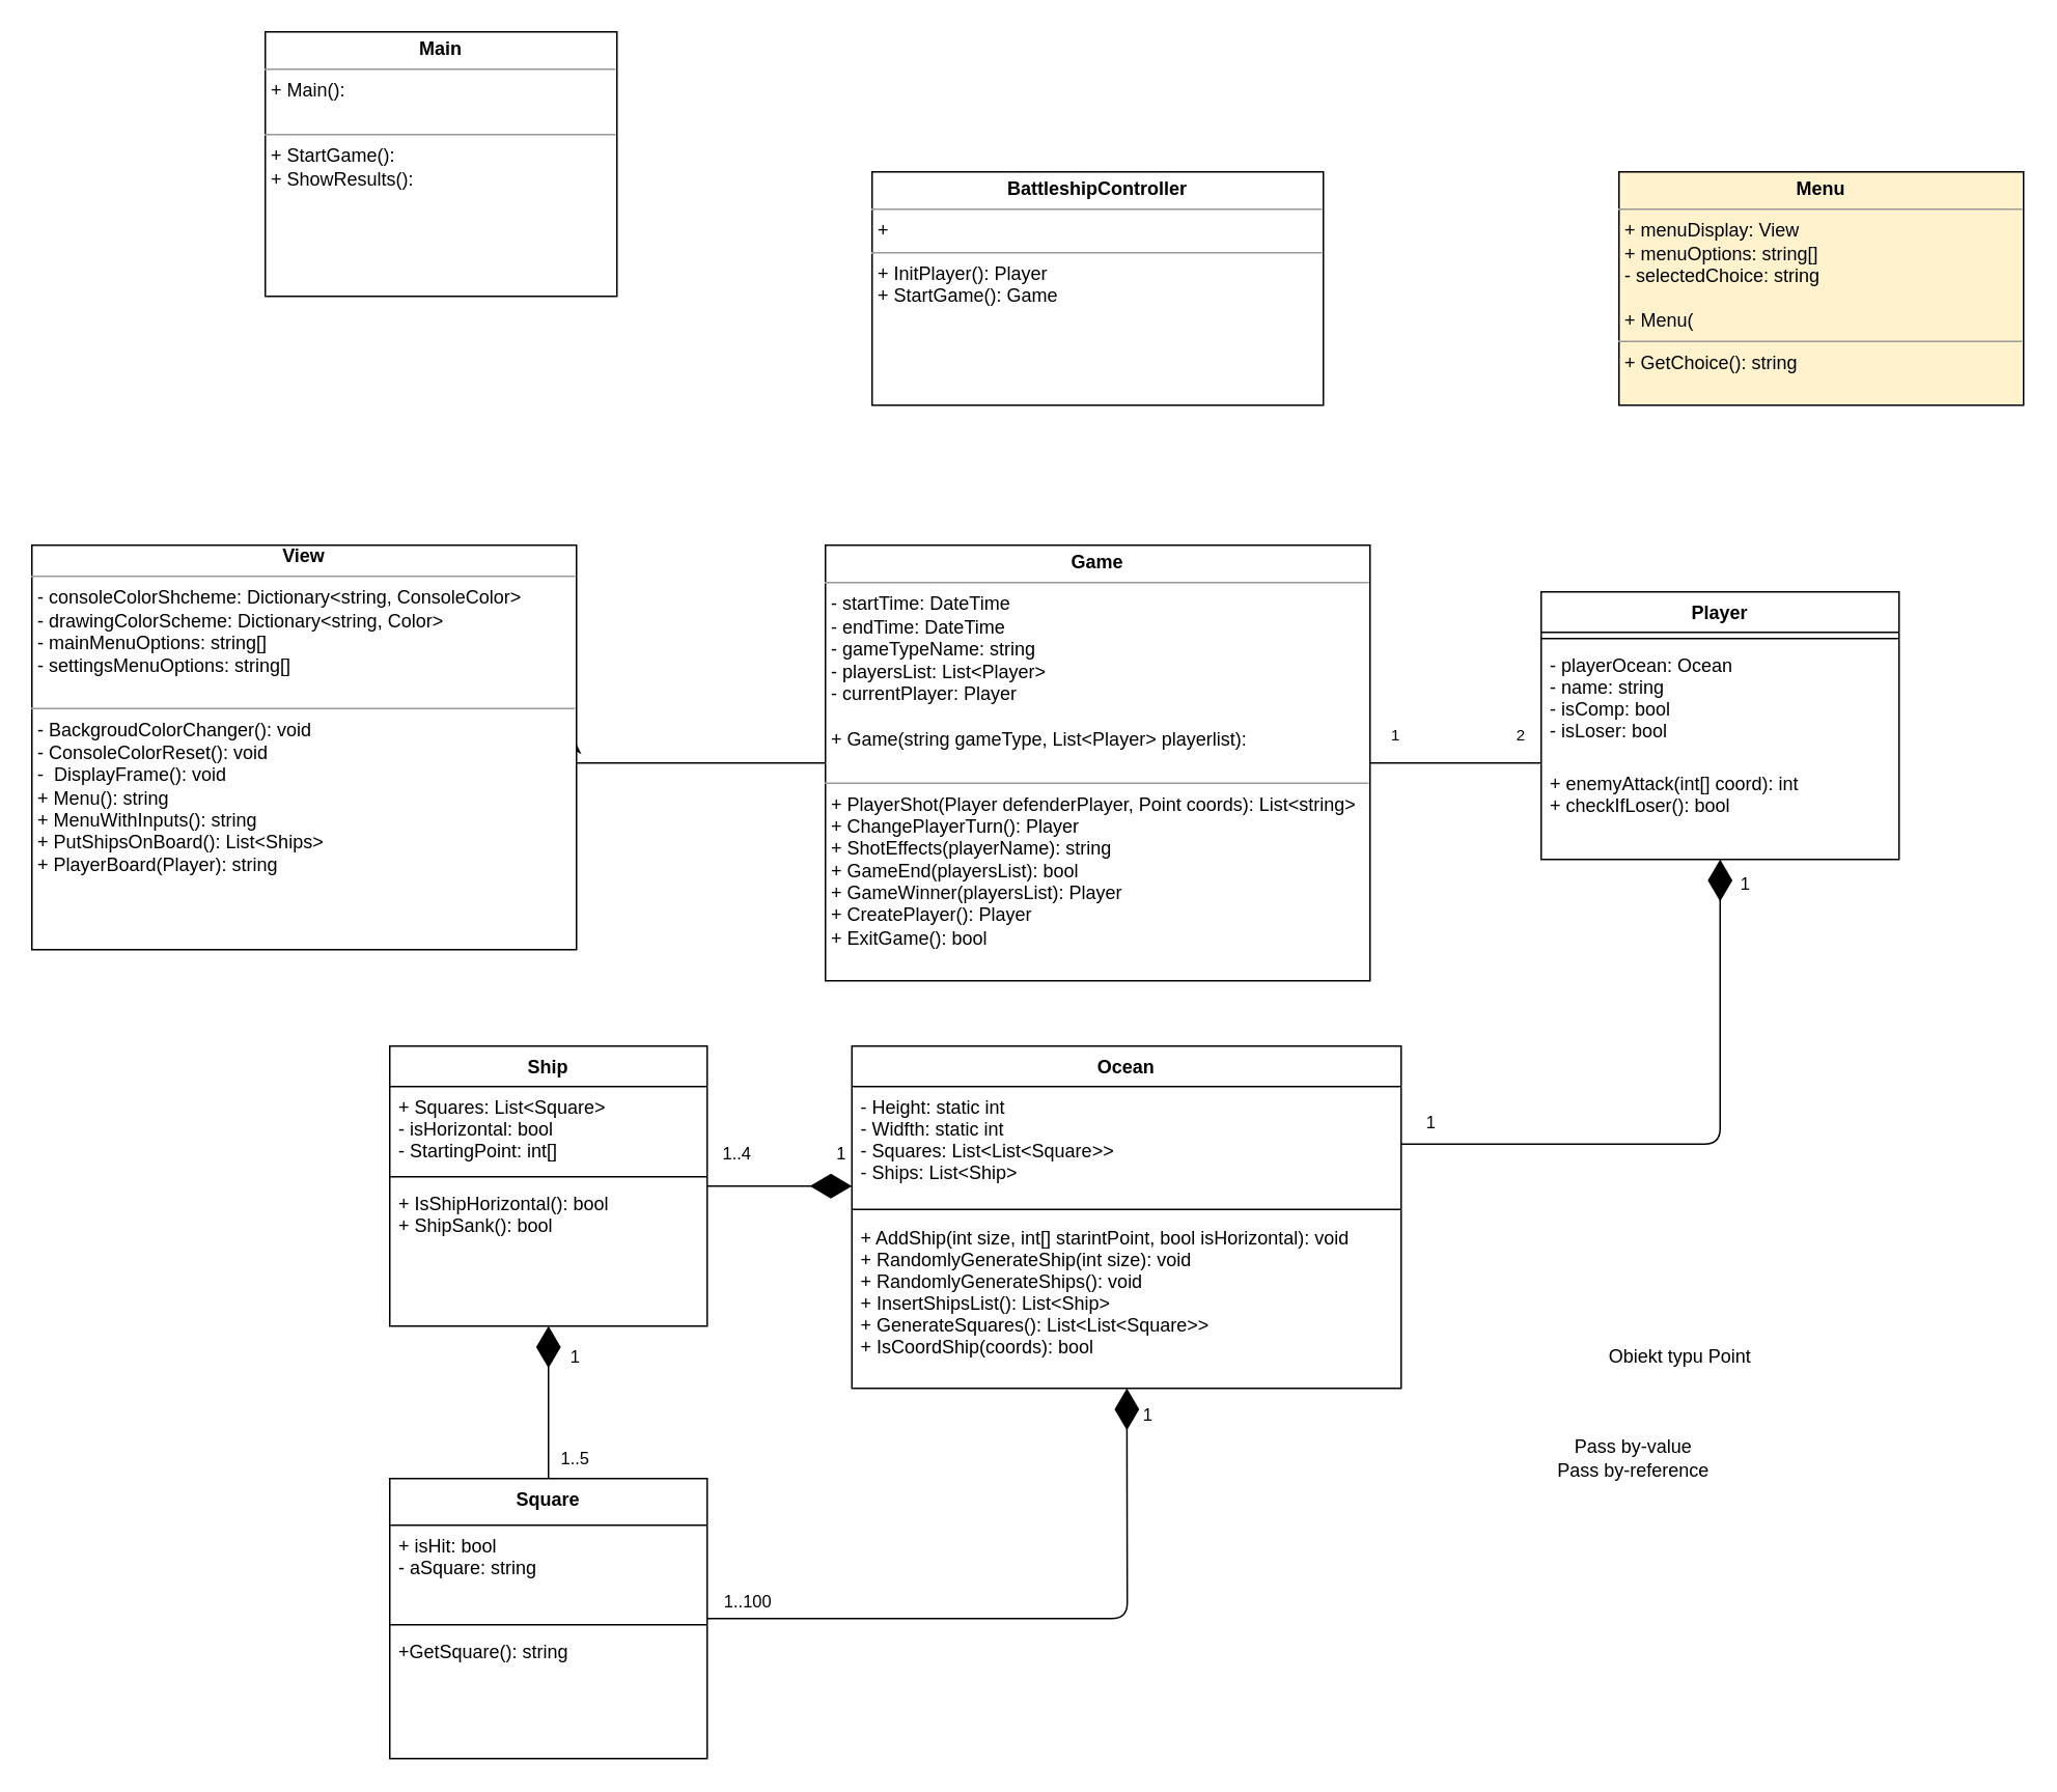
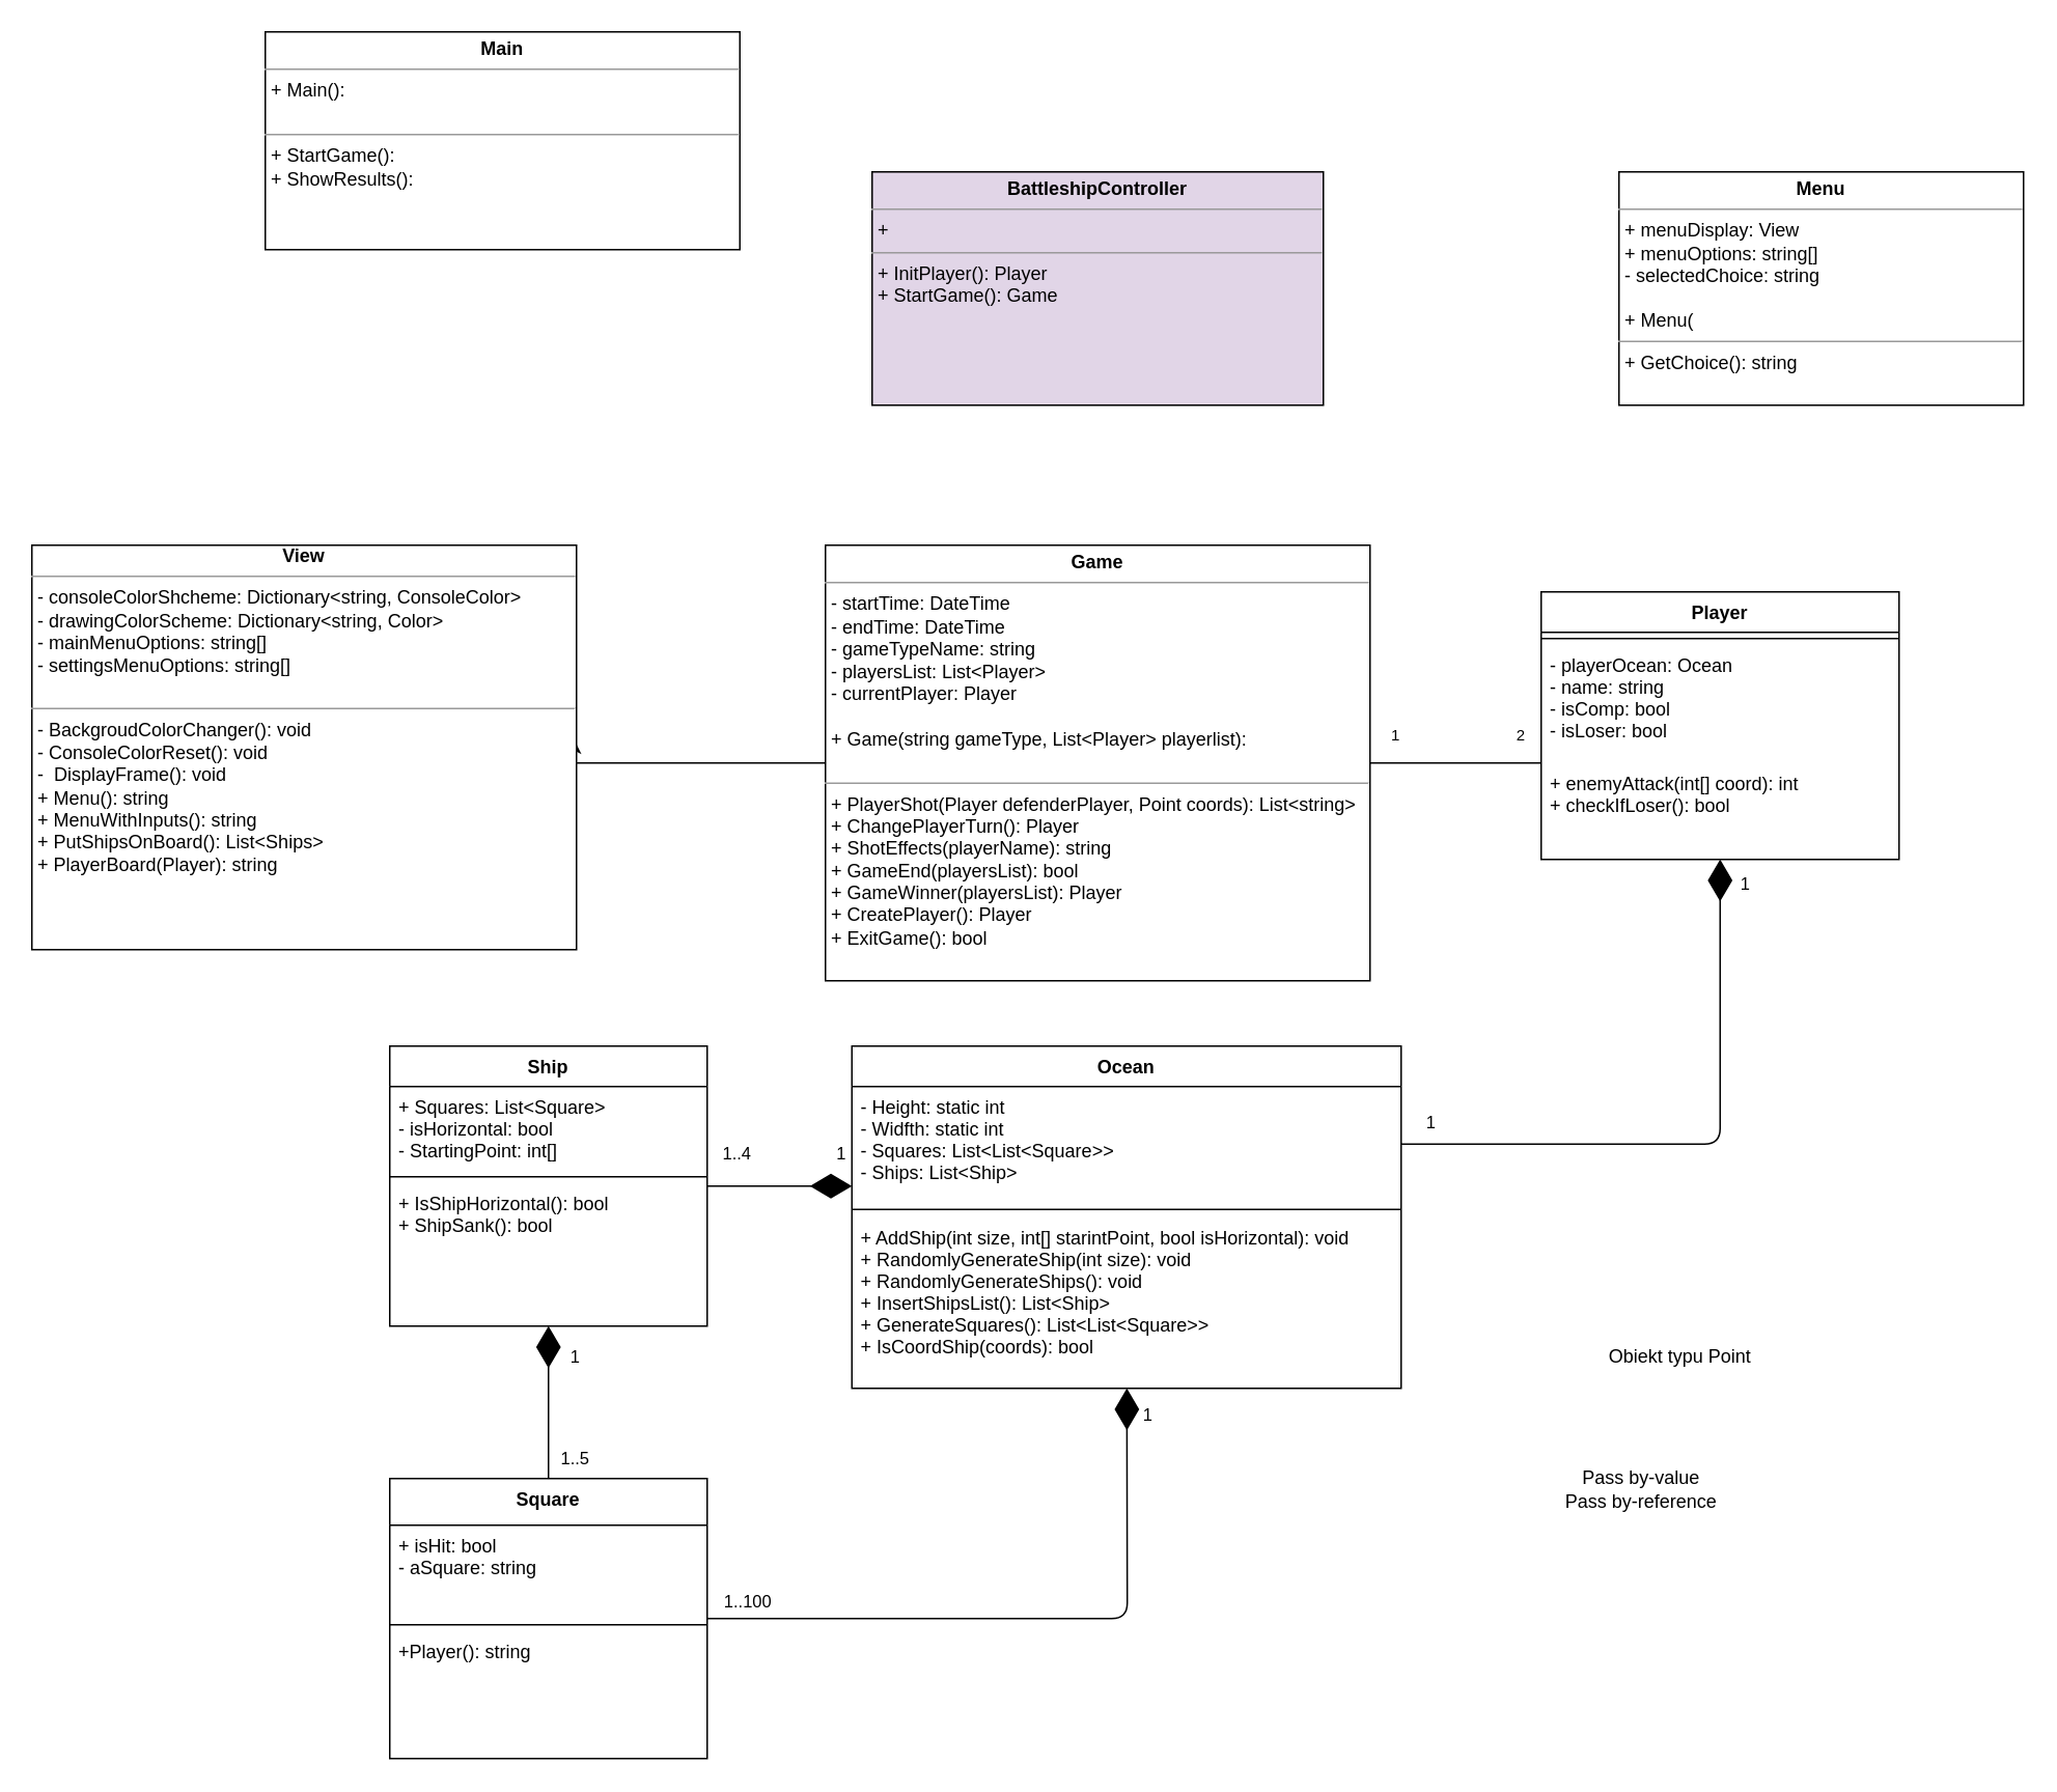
- <mxCell id="12" value="&lt;p style=&quot;margin: 0px ; margin-top: 4px ; text-align: center&quot;&gt;&lt;b&gt;Main&lt;/b&gt;&lt;/p&gt;&lt;hr size=&quot;1&quot;&gt;&lt;p style=&quot;margin: 0px ; margin-left: 4px&quot;&gt;+ Main():&lt;/p&gt;&lt;p style=&quot;margin: 0px ; margin-left: 4px&quot;&gt;&lt;br&gt;&lt;/p&gt;&lt;hr size=&quot;1&quot;&gt;&lt;p style=&quot;margin: 0px ; margin-left: 4px&quot;&gt;+ StartGame():&lt;/p&gt;&lt;p style=&quot;margin: 0px ; margin-left: 4px&quot;&gt;+ ShowResults():&lt;/p&gt;&lt;p style=&quot;margin: 0px ; margin-left: 4px&quot;&gt;&lt;br&gt;&lt;/p&gt;" style="verticalAlign=top;align=left;overflow=fill;fontSize=12;fontFamily=Helvetica;html=1;" parent="1" vertex="1"><mxGeometry x="170" y="20" width="226" height="170" as="geometry" /></mxCell>
+ <mxCell id="12" value="&lt;p style=&quot;margin: 0px ; margin-top: 4px ; text-align: center&quot;&gt;&lt;b&gt;Main&lt;/b&gt;&lt;/p&gt;&lt;hr size=&quot;1&quot;&gt;&lt;p style=&quot;margin: 0px ; margin-left: 4px&quot;&gt;+ Main():&lt;/p&gt;&lt;p style=&quot;margin: 0px ; margin-left: 4px&quot;&gt;&lt;br&gt;&lt;/p&gt;&lt;hr size=&quot;1&quot;&gt;&lt;p style=&quot;margin: 0px ; margin-left: 4px&quot;&gt;+ StartGame():&lt;/p&gt;&lt;p style=&quot;margin: 0px ; margin-left: 4px&quot;&gt;+ ShowResults():&lt;/p&gt;&lt;p style=&quot;margin: 0px ; margin-left: 4px&quot;&gt;&lt;br&gt;&lt;/p&gt;" style="verticalAlign=top;align=left;overflow=fill;fontSize=12;fontFamily=Helvetica;html=1;" parent="1" vertex="1"><mxGeometry x="170" y="20" width="305" height="140" as="geometry" /></mxCell>
- <mxCell id="39" value="&lt;p style=&quot;margin: 0px ; margin-top: 4px ; text-align: center&quot;&gt;&lt;b&gt;BattleshipController&lt;/b&gt;&lt;br&gt;&lt;/p&gt;&lt;hr size=&quot;1&quot;&gt;&lt;p style=&quot;margin: 0px ; margin-left: 4px&quot;&gt;+ &lt;br&gt;&lt;/p&gt;&lt;hr size=&quot;1&quot;&gt;&lt;p style=&quot;margin: 0px ; margin-left: 4px&quot;&gt;+ InitPlayer(): Player&lt;br&gt;&lt;/p&gt;&lt;p style=&quot;margin: 0px ; margin-left: 4px&quot;&gt;+ StartGame(): Game&lt;br&gt;&lt;/p&gt;" style="verticalAlign=top;align=left;overflow=fill;fontSize=12;fontFamily=Helvetica;html=1;" parent="1" vertex="1"><mxGeometry x="560" y="110" width="290" height="150" as="geometry" /></mxCell>
+ <mxCell id="39" value="&lt;p style=&quot;margin: 0px ; margin-top: 4px ; text-align: center&quot;&gt;&lt;b&gt;BattleshipController&lt;/b&gt;&lt;br&gt;&lt;/p&gt;&lt;hr size=&quot;1&quot;&gt;&lt;p style=&quot;margin: 0px ; margin-left: 4px&quot;&gt;+ &lt;br&gt;&lt;/p&gt;&lt;hr size=&quot;1&quot;&gt;&lt;p style=&quot;margin: 0px ; margin-left: 4px&quot;&gt;+ InitPlayer(): Player&lt;br&gt;&lt;/p&gt;&lt;p style=&quot;margin: 0px ; margin-left: 4px&quot;&gt;+ StartGame(): Game&lt;br&gt;&lt;/p&gt;" style="verticalAlign=top;align=left;overflow=fill;fontSize=12;fontFamily=Helvetica;html=1;fillColor=#e1d5e7;" parent="1" vertex="1"><mxGeometry x="560" y="110" width="290" height="150" as="geometry" /></mxCell>
- <mxCell id="40" value="&lt;p style=&quot;margin: 0px ; margin-top: 4px ; text-align: center&quot;&gt;&lt;b&gt;Menu&lt;/b&gt;&lt;br&gt;&lt;/p&gt;&lt;hr size=&quot;1&quot;&gt;&lt;p style=&quot;margin: 0px ; margin-left: 4px&quot;&gt;+ menuDisplay: View&lt;/p&gt;&lt;p style=&quot;margin: 0px ; margin-left: 4px&quot;&gt;+ menuOptions: string[]&lt;/p&gt;&lt;p style=&quot;margin: 0px ; margin-left: 4px&quot;&gt;- selectedChoice: string&lt;/p&gt;&lt;p style=&quot;margin: 0px ; margin-left: 4px&quot;&gt;&lt;br&gt;&lt;/p&gt;&lt;p style=&quot;margin: 0px ; margin-left: 4px&quot;&gt;+ Menu(&lt;br&gt;&lt;/p&gt;&lt;p style=&quot;margin: 0px ; margin-left: 4px&quot;&gt;&lt;/p&gt;&lt;hr size=&quot;1&quot;&gt;&lt;p style=&quot;margin: 0px ; margin-left: 4px&quot;&gt;+ GetChoice(): string&lt;br&gt;&lt;/p&gt;" style="verticalAlign=top;align=left;overflow=fill;fontSize=12;fontFamily=Helvetica;html=1;fillColor=#fff2cc;" vertex="1" parent="1"><mxGeometry x="1040" y="110" width="260" height="150" as="geometry" /></mxCell>
+ <mxCell id="40" value="&lt;p style=&quot;margin: 0px ; margin-top: 4px ; text-align: center&quot;&gt;&lt;b&gt;Menu&lt;/b&gt;&lt;br&gt;&lt;/p&gt;&lt;hr size=&quot;1&quot;&gt;&lt;p style=&quot;margin: 0px ; margin-left: 4px&quot;&gt;+ menuDisplay: View&lt;/p&gt;&lt;p style=&quot;margin: 0px ; margin-left: 4px&quot;&gt;+ menuOptions: string[]&lt;/p&gt;&lt;p style=&quot;margin: 0px ; margin-left: 4px&quot;&gt;- selectedChoice: string&lt;/p&gt;&lt;p style=&quot;margin: 0px ; margin-left: 4px&quot;&gt;&lt;br&gt;&lt;/p&gt;&lt;p style=&quot;margin: 0px ; margin-left: 4px&quot;&gt;+ Menu(&lt;br&gt;&lt;/p&gt;&lt;p style=&quot;margin: 0px ; margin-left: 4px&quot;&gt;&lt;/p&gt;&lt;hr size=&quot;1&quot;&gt;&lt;p style=&quot;margin: 0px ; margin-left: 4px&quot;&gt;+ GetChoice(): string&lt;br&gt;&lt;/p&gt;" style="verticalAlign=top;align=left;overflow=fill;fontSize=12;fontFamily=Helvetica;html=1;" vertex="1" parent="1"><mxGeometry x="1040" y="110" width="260" height="150" as="geometry" /></mxCell>
- <mxCell id="38" value="&lt;div&gt;Pass by-value&lt;/div&gt;&lt;div&gt;Pass by-reference&lt;br&gt;&lt;/div&gt;" style="text;html=1;align=center;verticalAlign=middle;resizable=0;points=[];autosize=1;" parent="1" vertex="1"><mxGeometry x="989" y="922" width="120" height="30" as="geometry" /></mxCell>
+ <mxCell id="38" value="&lt;div&gt;Pass by-value&lt;/div&gt;&lt;div&gt;Pass by-reference&lt;br&gt;&lt;/div&gt;" style="text;html=1;align=center;verticalAlign=middle;resizable=0;points=[];autosize=1;" parent="1" vertex="1"><mxGeometry x="994" y="942" width="120" height="30" as="geometry" /></mxCell>
- <mxCell id="9" value="+GetSquare(): string" style="text;strokeColor=none;fillColor=none;align=left;verticalAlign=top;spacingLeft=4;spacingRight=4;overflow=hidden;rotatable=0;points=[[0,0.5],[1,0.5]];portConstraint=eastwest;" parent="6" vertex="1"><mxGeometry y="98" width="204" height="82" as="geometry" /></mxCell>
+ <mxCell id="9" value="+Player(): string" style="text;strokeColor=none;fillColor=none;align=left;verticalAlign=top;spacingLeft=4;spacingRight=4;overflow=hidden;rotatable=0;points=[[0,0.5],[1,0.5]];portConstraint=eastwest;" parent="6" vertex="1"><mxGeometry y="98" width="204" height="82" as="geometry" /></mxCell>
